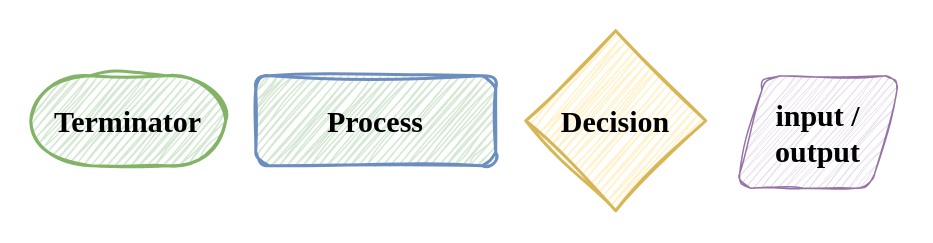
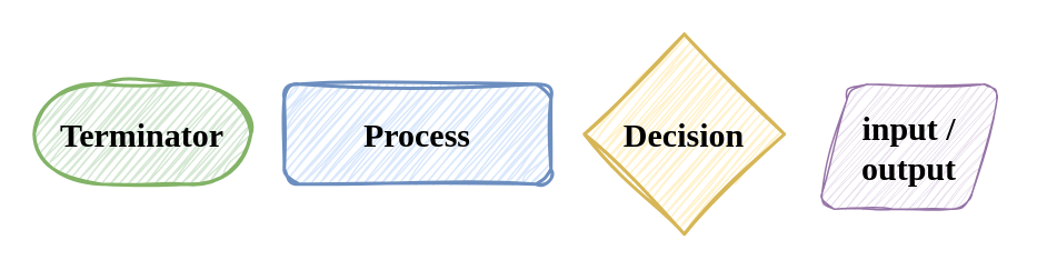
- <mxCell id="4" value="Process" style="rounded=1;whiteSpace=wrap;html=1;strokeWidth=2;fontFamily=Comic Sans MS;fontSize=20;fillColor=#d5e8d4;strokeColor=#6c8ebf;fontStyle=1;sketch=1;hachureGap=4;jiggle=2;curveFitting=1;fontSource=https%3A%2F%2Ffonts.googleapis.com%2Fcss%3Ffamily%3DArchitects%2BDaughter;" parent="1" vertex="1"><mxGeometry x="170" y="50" width="160" height="60" as="geometry" /></mxCell>
+ <mxCell id="4" value="Process" style="rounded=1;whiteSpace=wrap;html=1;strokeWidth=2;fontFamily=Comic Sans MS;fontSize=20;fillColor=#dae8fc;strokeColor=#6c8ebf;fontStyle=1;sketch=1;hachureGap=4;jiggle=2;curveFitting=1;fontSource=https%3A%2F%2Ffonts.googleapis.com%2Fcss%3Ffamily%3DArchitects%2BDaughter;" parent="1" vertex="1"><mxGeometry x="170" y="50" width="160" height="60" as="geometry" /></mxCell>
